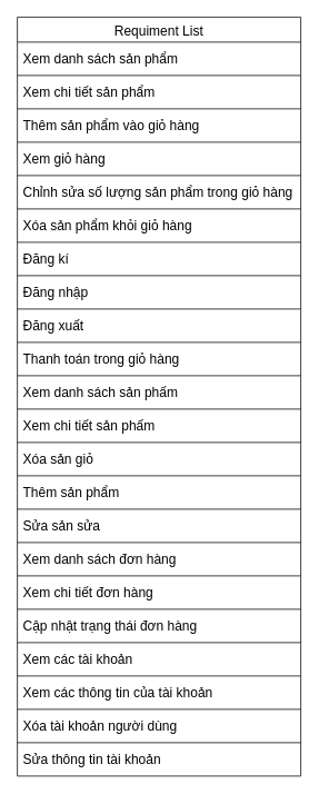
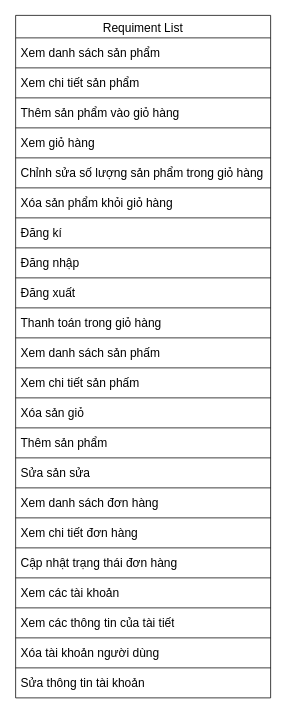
- <mxCell id="42" value="Xem các thông tin của tài khoản" style="shape=partialRectangle;html=1;whiteSpace=wrap;connectable=0;strokeColor=inherit;overflow=hidden;fillColor=none;top=0;left=0;bottom=0;right=0;pointerEvents=1;fontSize=16;align=left;spacingLeft=5;" parent="41" vertex="1"><mxGeometry width="340" height="40" as="geometry"><mxRectangle width="340" height="40" as="alternateBounds" /></mxGeometry></mxCell>
+ <mxCell id="42" value="Xem các thông tin của tài tiết" style="shape=partialRectangle;html=1;whiteSpace=wrap;connectable=0;strokeColor=inherit;overflow=hidden;fillColor=none;top=0;left=0;bottom=0;right=0;pointerEvents=1;fontSize=16;align=left;spacingLeft=5;" parent="41" vertex="1"><mxGeometry width="340" height="40" as="geometry"><mxRectangle width="340" height="40" as="alternateBounds" /></mxGeometry></mxCell>
